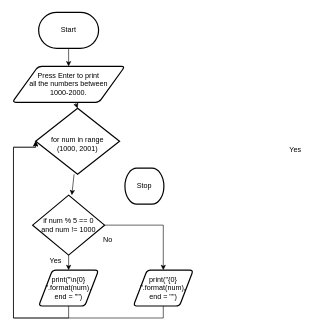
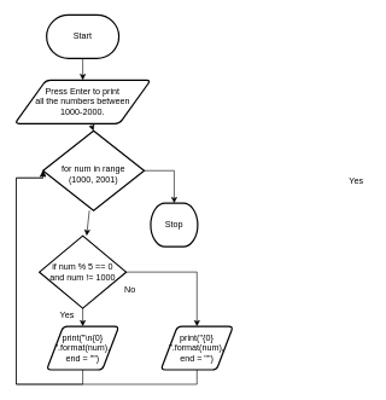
+ <mxCell id="8" style="edgeStyle=orthogonalEdgeStyle;rounded=0;html=1;entryX=0.5;entryY=0;entryDx=0;entryDy=0;entryPerimeter=0;" edge="1" parent="1" source="9" target="4"><mxGeometry relative="1" as="geometry"><mxPoint x="372" y="340" as="targetPoint" /></mxGeometry></mxCell>
